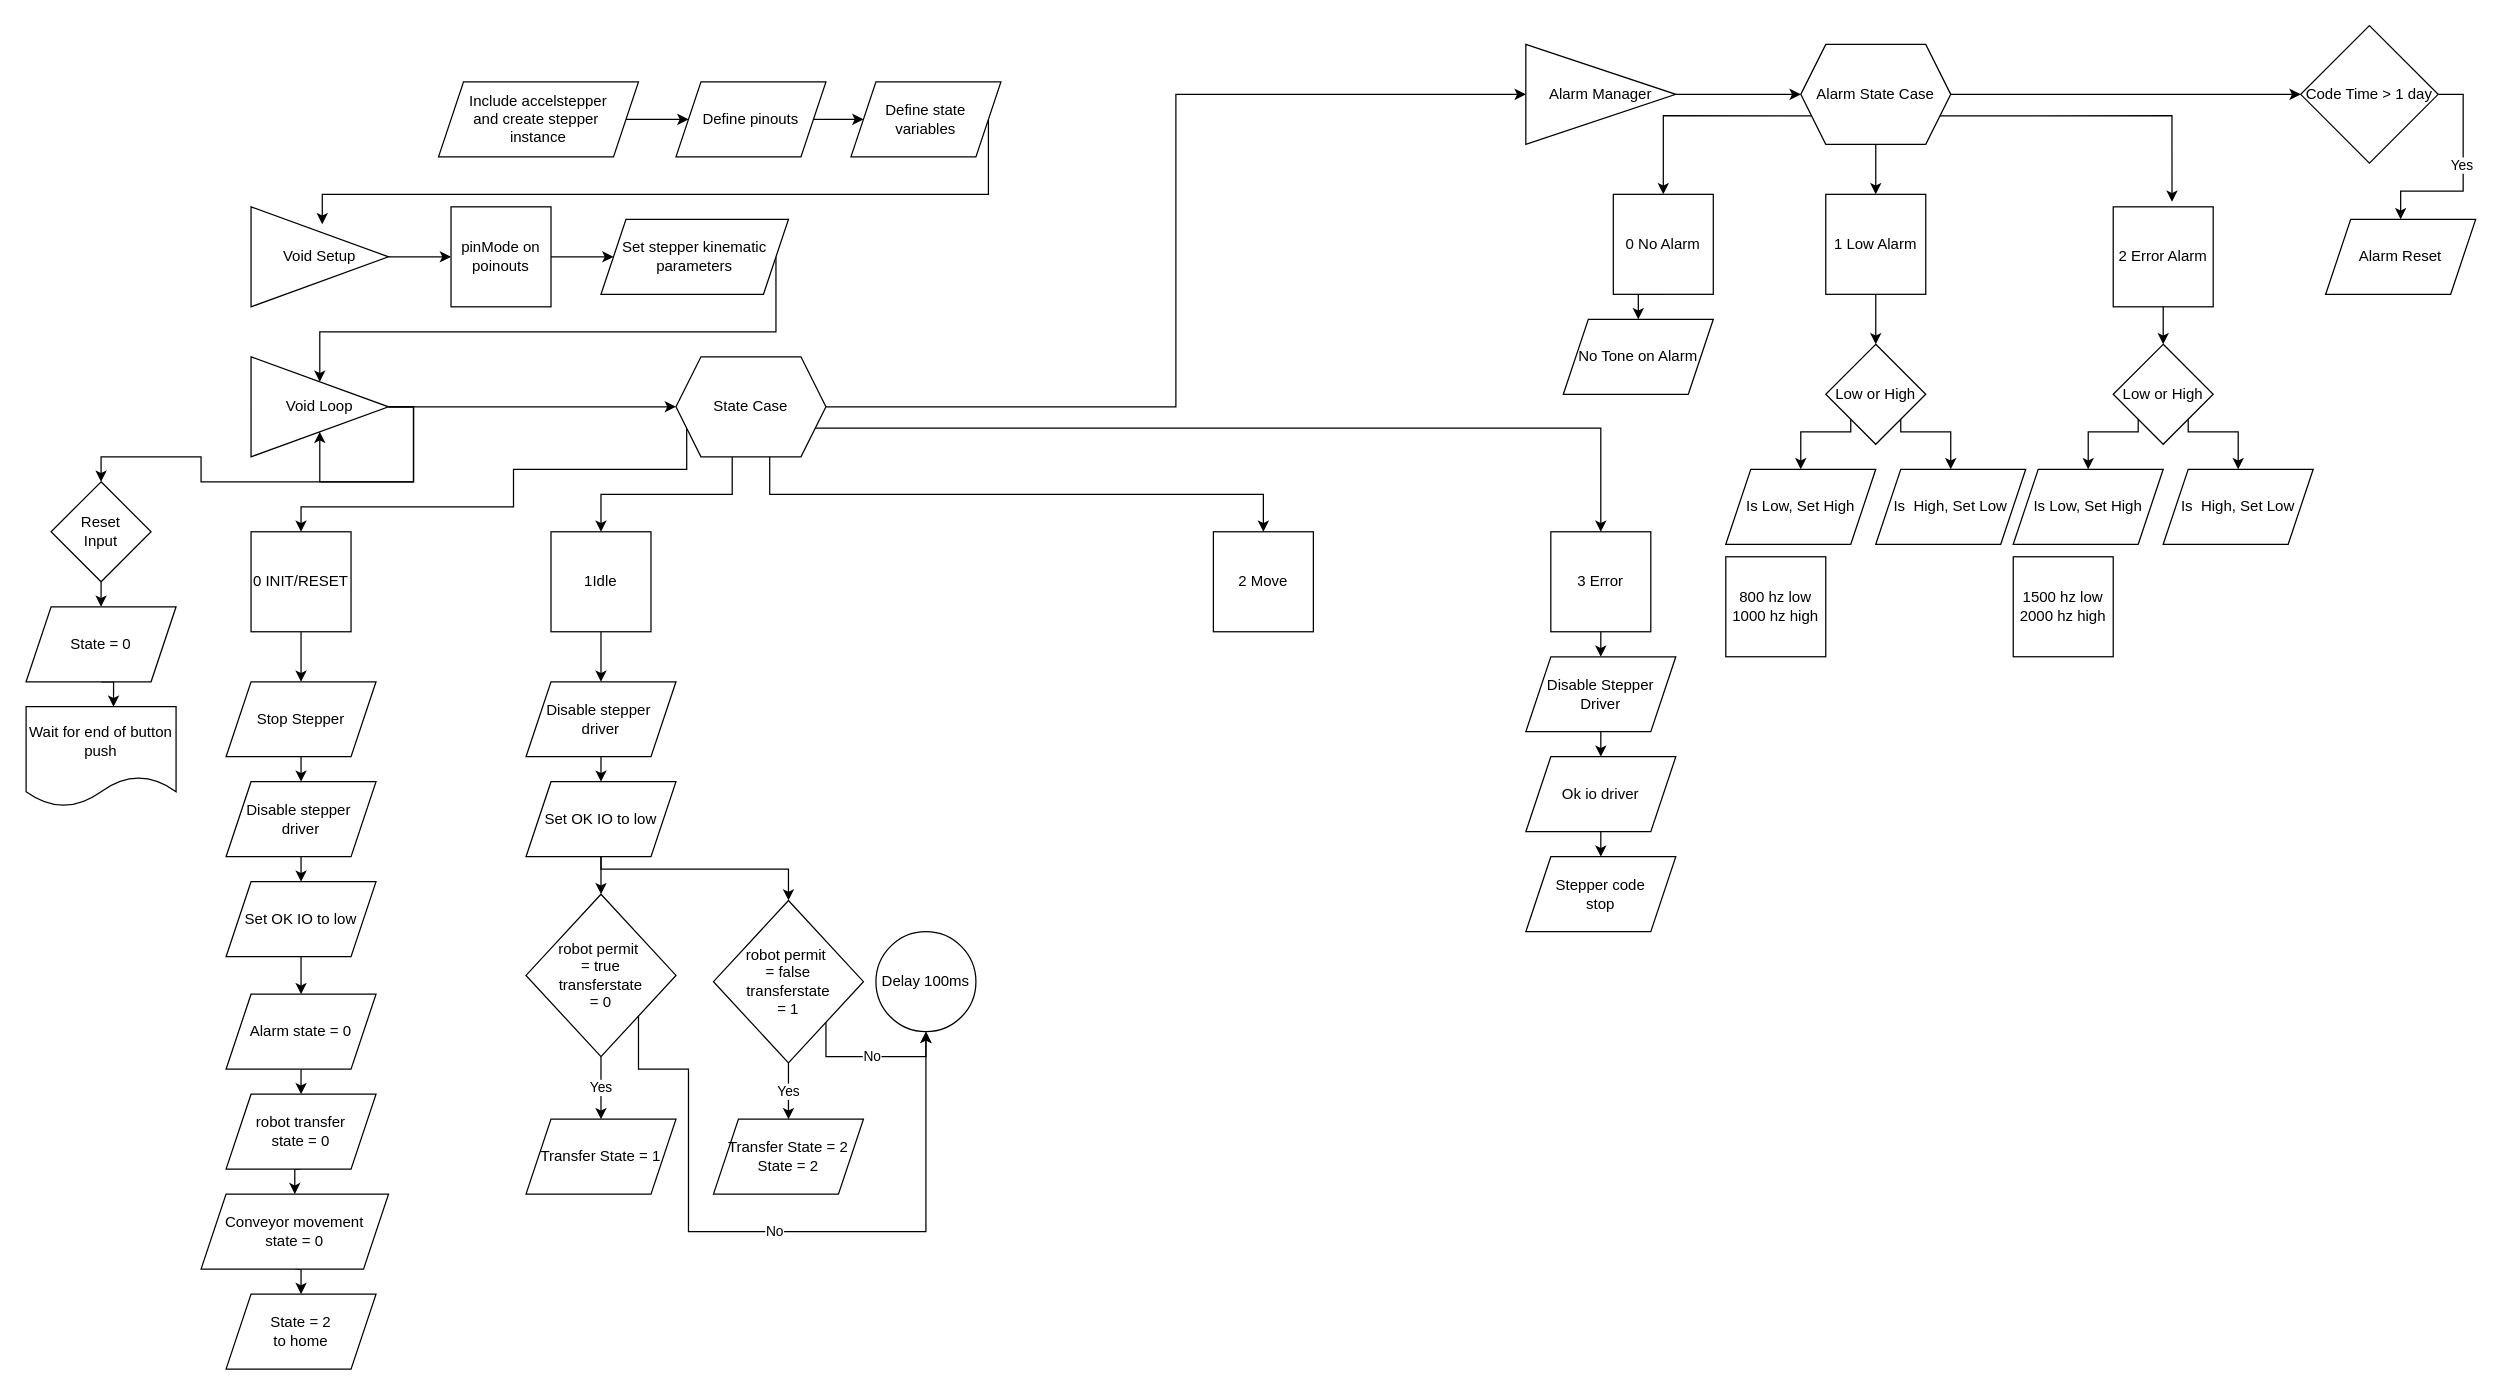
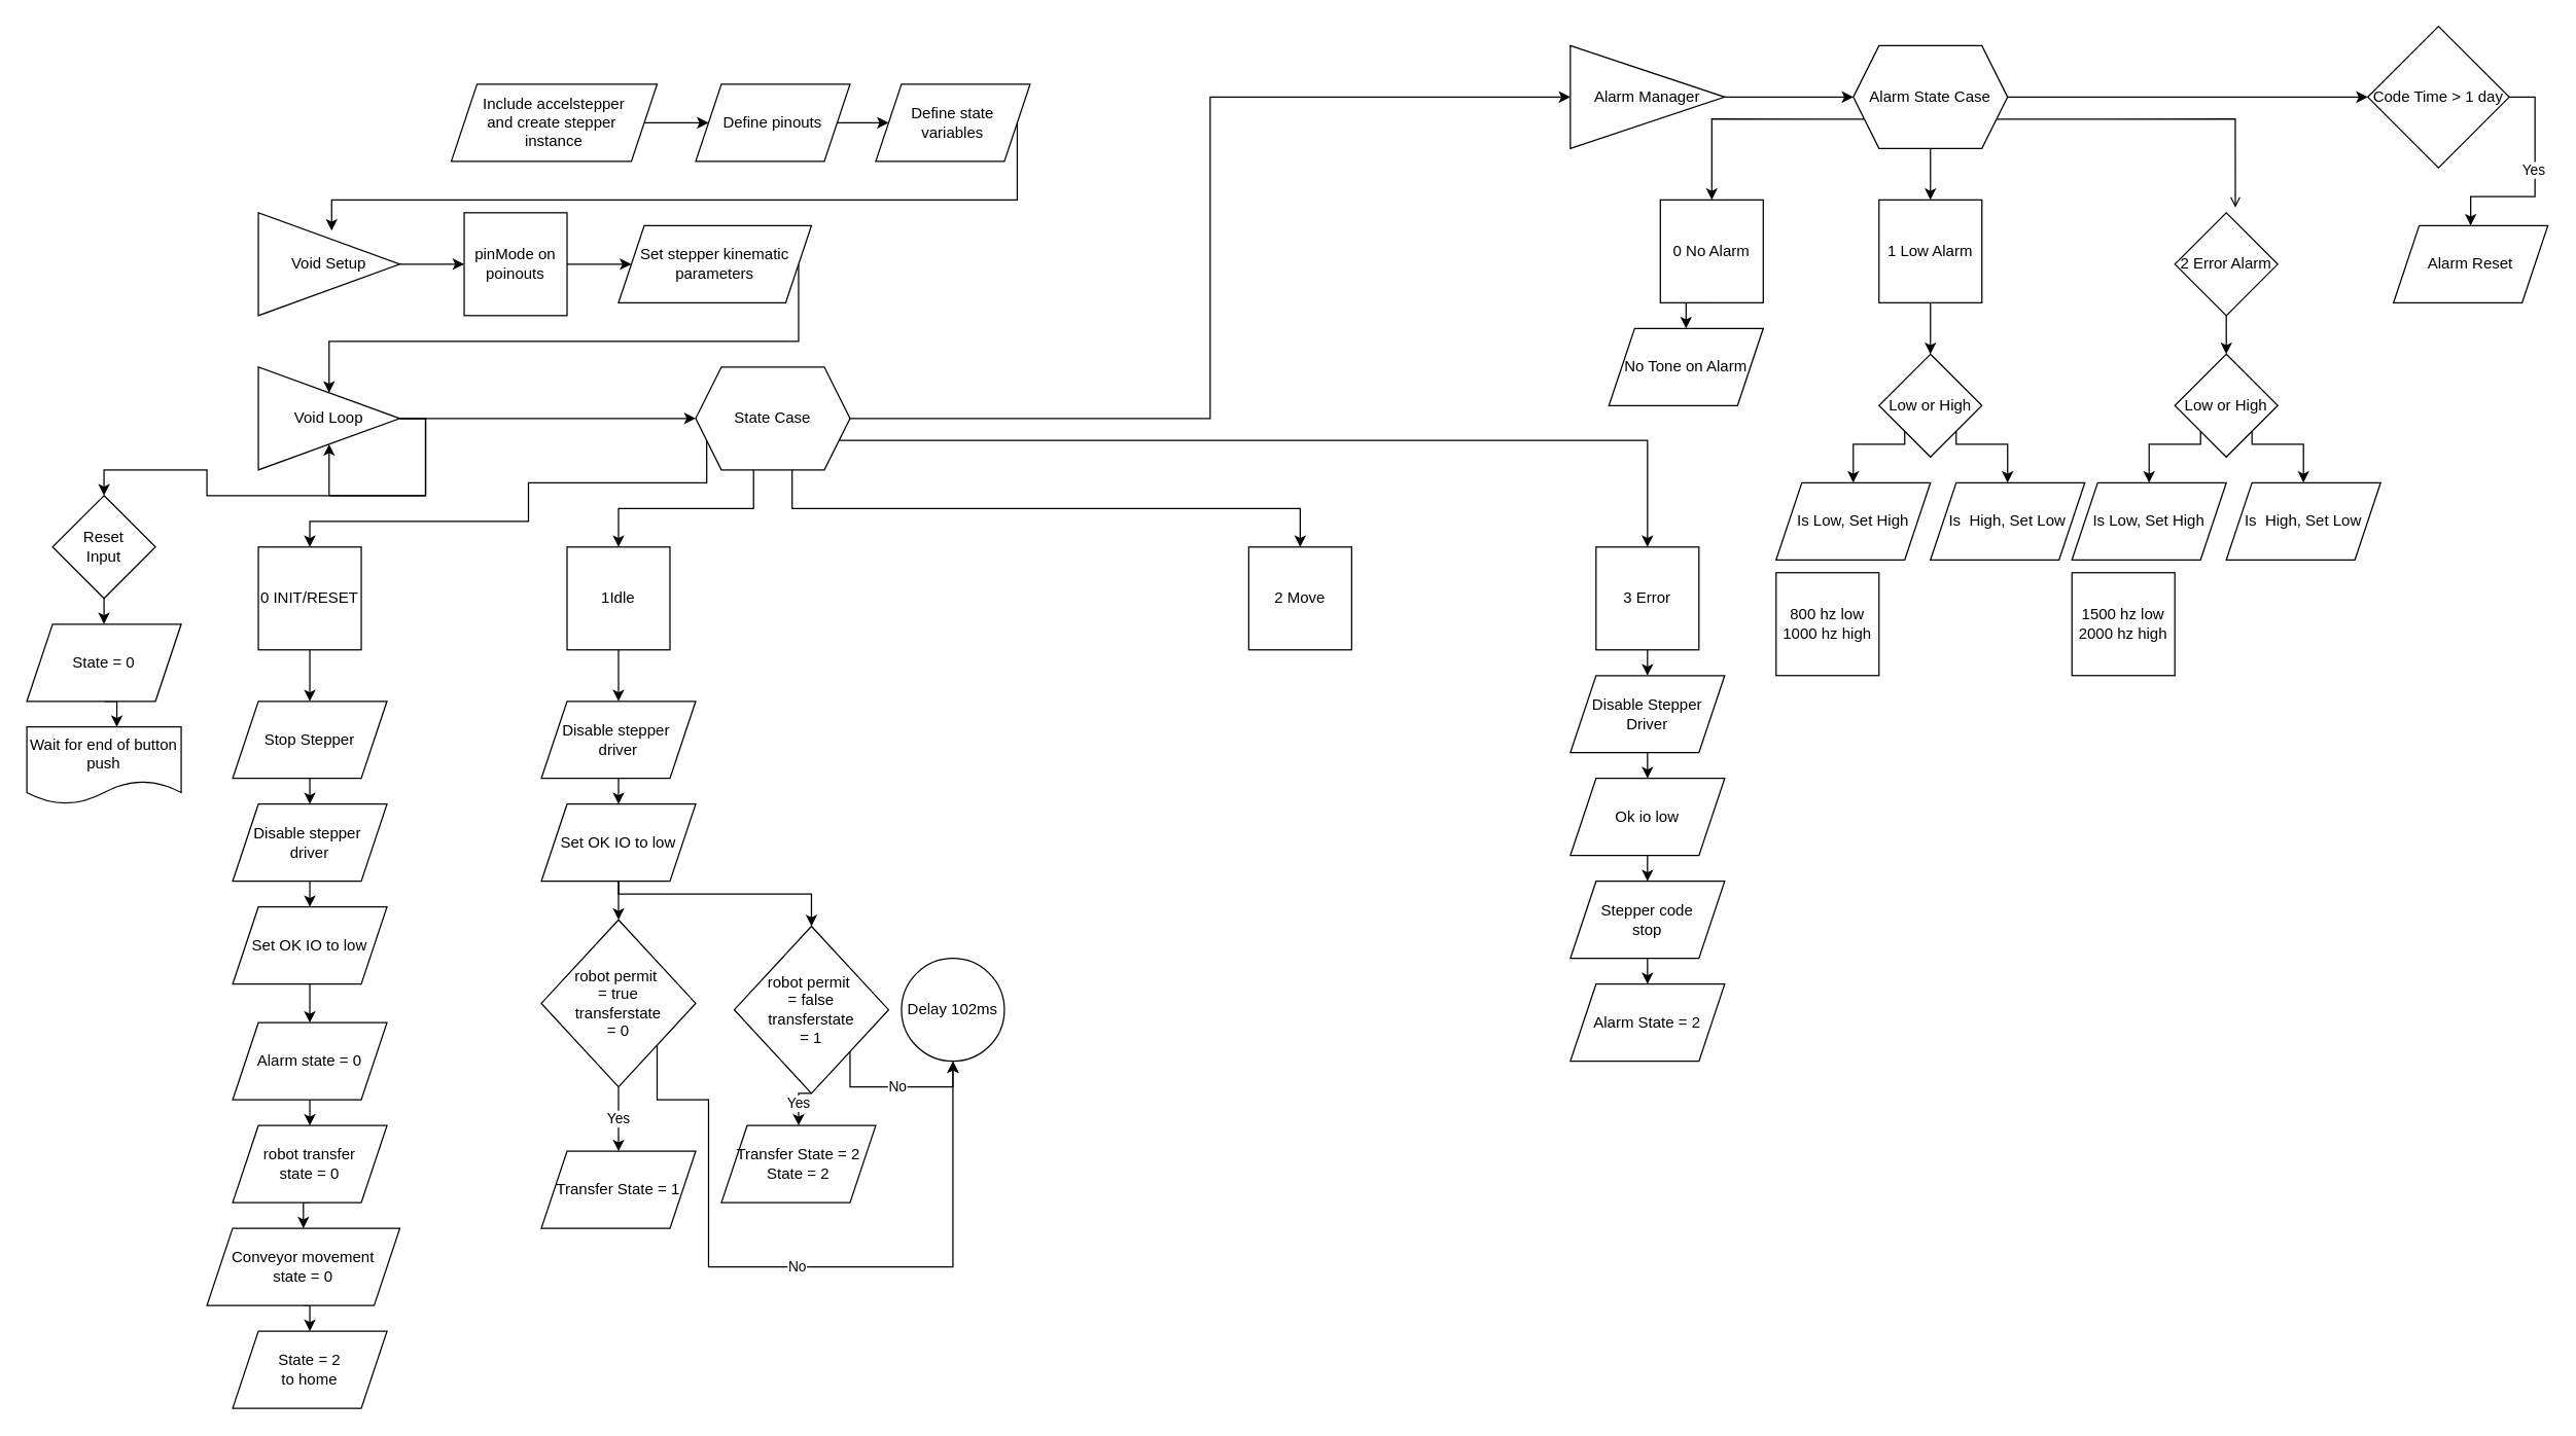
- <mxCell id="34" style="edgeStyle=orthogonalEdgeStyle;rounded=0;orthogonalLoop=1;jettySize=auto;html=1;exitX=1;exitY=0.75;exitDx=0;exitDy=0;entryX=0.588;entryY=-0.05;entryDx=0;entryDy=0;entryPerimeter=0;" edge="1" parent="1" source="36" target="38"><mxGeometry relative="1" as="geometry" /></mxCell>
+ <mxCell id="34" style="edgeStyle=orthogonalEdgeStyle;rounded=0;orthogonalLoop=1;jettySize=auto;html=1;exitX=1;exitY=0.75;exitDx=0;exitDy=0;entryX=0.588;entryY=-0.05;entryDx=0;entryDy=0;entryPerimeter=0;endArrow=open;" edge="1" parent="1" source="36" target="38"><mxGeometry relative="1" as="geometry" /></mxCell>
- <mxCell id="38" value="2 Error Alarm" style="whiteSpace=wrap;html=1;aspect=fixed;" vertex="1" parent="1"><mxGeometry x="1690" y="165" width="80" height="80" as="geometry" /></mxCell>
+ <mxCell id="38" value="2 Error Alarm" style="rhombus;whiteSpace=wrap;html=1;aspect=fixed;" vertex="1" parent="1"><mxGeometry x="1690" y="165" width="80" height="80" as="geometry" /></mxCell>
- <mxCell id="99" value="Wait for end of button&lt;br&gt;push" style="shape=document;whiteSpace=wrap;html=1;boundedLbl=1;" vertex="1" parent="1"><mxGeometry x="20" y="565" width="120" height="80" as="geometry" /></mxCell>
+ <mxCell id="99" value="Wait for end of button&lt;br&gt;push" style="shape=document;whiteSpace=wrap;html=1;boundedLbl=1;" vertex="1" parent="1"><mxGeometry x="20" y="565" width="120" height="60" as="geometry" /></mxCell>
- <mxCell id="91" value="Ok io driver" style="shape=parallelogram;perimeter=parallelogramPerimeter;whiteSpace=wrap;html=1;fixedSize=1;" vertex="1" parent="1"><mxGeometry x="1220" y="605" width="120" height="60" as="geometry" /></mxCell>
+ <mxCell id="91" value="Ok io low" style="shape=parallelogram;perimeter=parallelogramPerimeter;whiteSpace=wrap;html=1;fixedSize=1;" vertex="1" parent="1"><mxGeometry x="1220" y="605" width="120" height="60" as="geometry" /></mxCell>
+ <mxCell id="92" style="edgeStyle=orthogonalEdgeStyle;rounded=0;orthogonalLoop=1;jettySize=auto;html=1;exitX=0.5;exitY=1;exitDx=0;exitDy=0;entryX=0.5;entryY=0;entryDx=0;entryDy=0;" edge="1" parent="1" source="93" target="94"><mxGeometry relative="1" as="geometry" /></mxCell>
- <mxCell id="87" value="Delay 100ms" style="ellipse;whiteSpace=wrap;html=1;aspect=fixed;" vertex="1" parent="1"><mxGeometry x="700" y="745" width="80" height="80" as="geometry" /></mxCell>
+ <mxCell id="87" value="Delay 102ms" style="ellipse;whiteSpace=wrap;html=1;aspect=fixed;" vertex="1" parent="1"><mxGeometry x="700" y="745" width="80" height="80" as="geometry" /></mxCell>
+ <mxCell id="94" value="Alarm State = 2" style="shape=parallelogram;perimeter=parallelogramPerimeter;whiteSpace=wrap;html=1;fixedSize=1;" vertex="1" parent="1"><mxGeometry x="1220" y="765" width="120" height="60" as="geometry" /></mxCell>
- <mxCell id="86" value="Transfer State = 2&lt;br&gt;State = 2" style="shape=parallelogram;perimeter=parallelogramPerimeter;whiteSpace=wrap;html=1;fixedSize=1;" vertex="1" parent="1"><mxGeometry x="570" y="895" width="120" height="60" as="geometry" /></mxCell>
+ <mxCell id="86" value="Transfer State = 2&lt;br&gt;State = 2" style="shape=parallelogram;perimeter=parallelogramPerimeter;whiteSpace=wrap;html=1;fixedSize=1;" vertex="1" parent="1"><mxGeometry x="560" y="875" width="120" height="60" as="geometry" /></mxCell>
